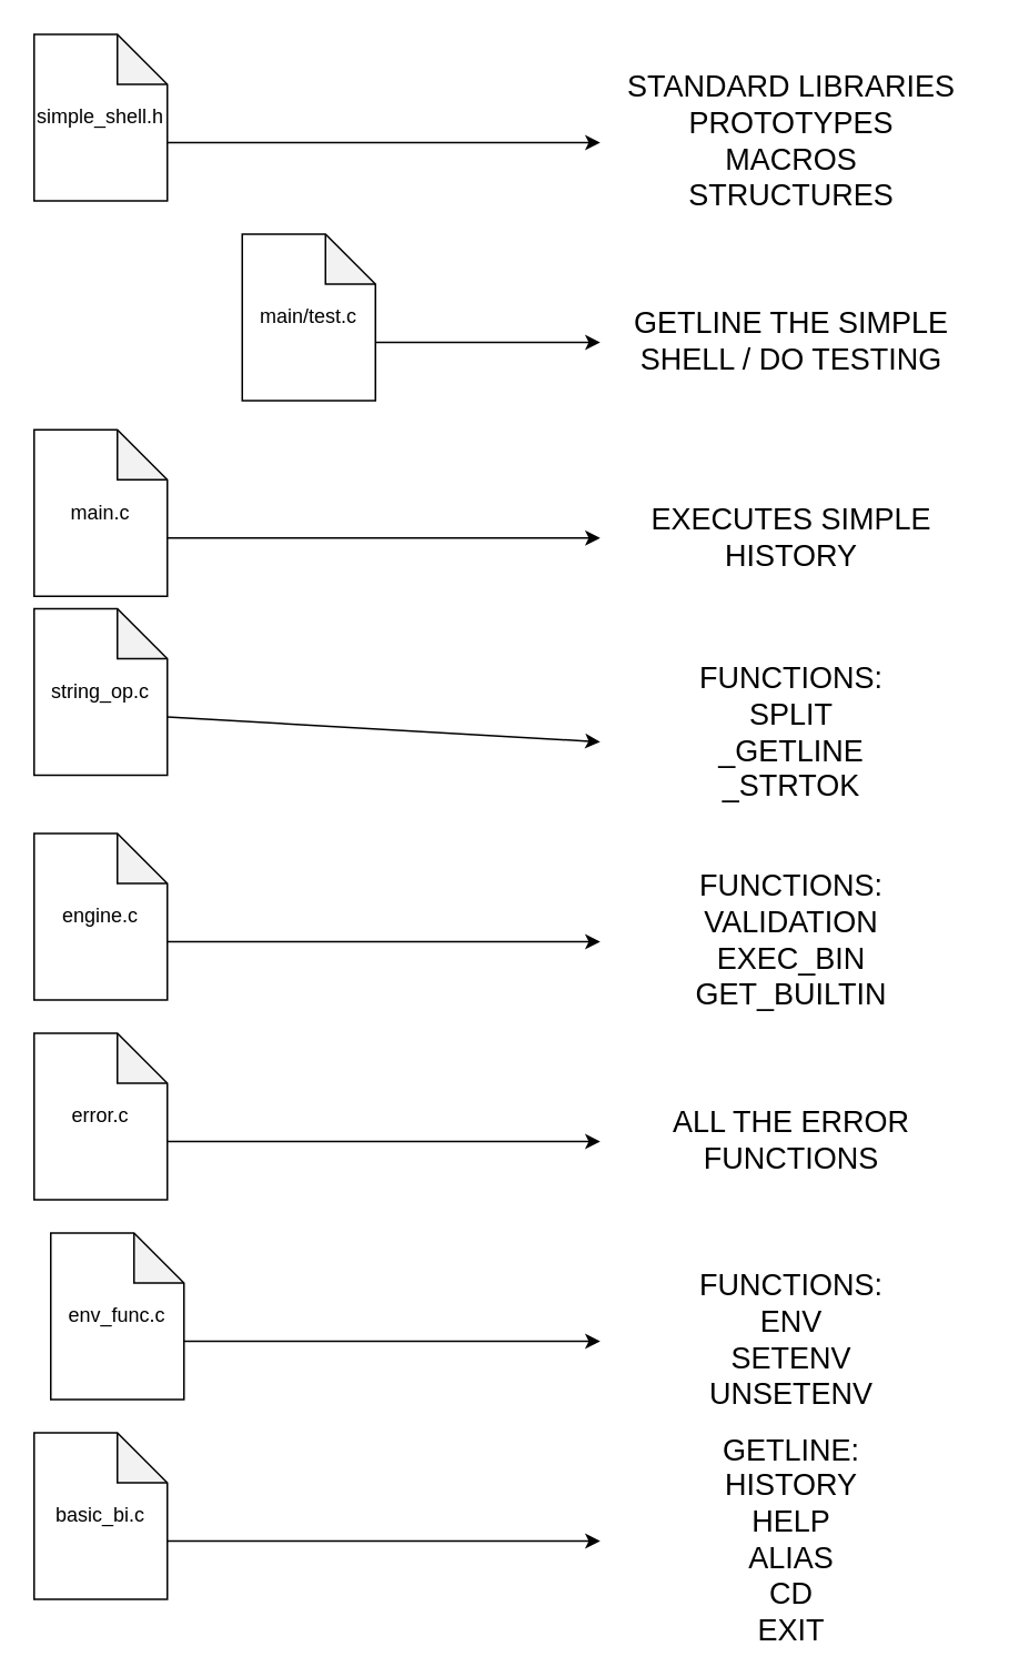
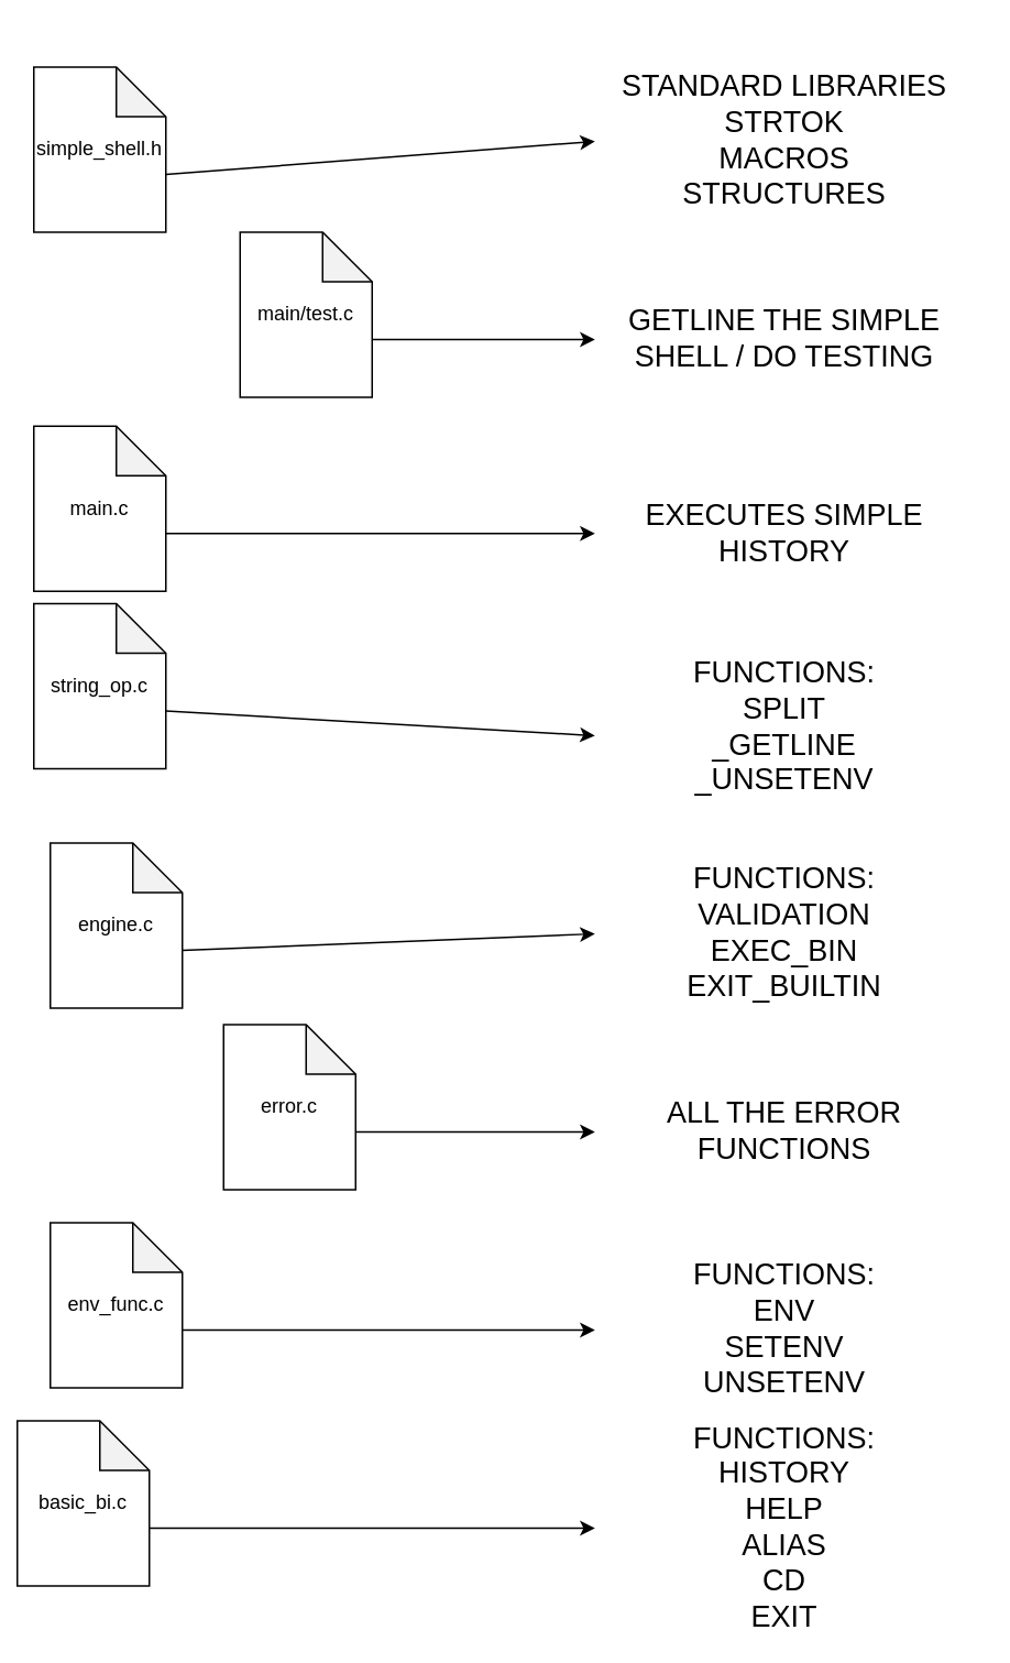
- <mxCell id="2" value="simple_shell.h" style="shape=note;whiteSpace=wrap;html=1;backgroundOutline=1;darkOpacity=0.05;" vertex="1" parent="1"><mxGeometry x="20" y="20" width="80" height="100" as="geometry" /></mxCell>
+ <mxCell id="2" value="simple_shell.h" style="shape=note;whiteSpace=wrap;html=1;backgroundOutline=1;darkOpacity=0.05;" vertex="1" parent="1"><mxGeometry x="20" y="40" width="80" height="100" as="geometry" /></mxCell>
- <mxCell id="3" value="STANDARD LIBRARIES&lt;br style=&quot;font-size: 18px;&quot;&gt;PROTOTYPES&lt;br style=&quot;font-size: 18px;&quot;&gt;MACROS&lt;br style=&quot;font-size: 18px;&quot;&gt;STRUCTURES&lt;br style=&quot;font-size: 18px;&quot;&gt;" style="text;html=1;strokeColor=none;fillColor=none;align=center;verticalAlign=middle;whiteSpace=wrap;rounded=0;fontSize=18;" vertex="1" parent="1"><mxGeometry x="360" y="25" width="230" height="120" as="geometry" /></mxCell>
+ <mxCell id="3" value="STANDARD LIBRARIES&lt;br style=&quot;font-size: 18px;&quot;&gt;STRTOK&lt;br style=&quot;font-size: 18px;&quot;&gt;MACROS&lt;br style=&quot;font-size: 18px;&quot;&gt;STRUCTURES&lt;br style=&quot;font-size: 18px;&quot;&gt;" style="text;html=1;strokeColor=none;fillColor=none;align=center;verticalAlign=middle;whiteSpace=wrap;rounded=0;fontSize=18;" vertex="1" parent="1"><mxGeometry x="360" y="25" width="230" height="120" as="geometry" /></mxCell>
- <mxCell id="18" value="FUNCTIONS:&lt;br&gt;SPLIT&lt;br&gt;_GETLINE&lt;br&gt;_STRTOK&lt;br style=&quot;font-size: 18px&quot;&gt;" style="text;html=1;strokeColor=none;fillColor=none;align=center;verticalAlign=middle;whiteSpace=wrap;rounded=0;fontSize=18;" vertex="1" parent="1"><mxGeometry x="360" y="380" width="230" height="120" as="geometry" /></mxCell>
+ <mxCell id="18" value="FUNCTIONS:&lt;br&gt;SPLIT&lt;br&gt;_GETLINE&lt;br&gt;_UNSETENV&lt;br style=&quot;font-size: 18px&quot;&gt;" style="text;html=1;strokeColor=none;fillColor=none;align=center;verticalAlign=middle;whiteSpace=wrap;rounded=0;fontSize=18;" vertex="1" parent="1"><mxGeometry x="360" y="380" width="230" height="120" as="geometry" /></mxCell>
- <mxCell id="20" value="engine.c" style="shape=note;whiteSpace=wrap;html=1;backgroundOutline=1;darkOpacity=0.05;" vertex="1" parent="1"><mxGeometry x="20" y="500" width="80" height="100" as="geometry" /></mxCell>
+ <mxCell id="20" value="engine.c" style="shape=note;whiteSpace=wrap;html=1;backgroundOutline=1;darkOpacity=0.05;" vertex="1" parent="1"><mxGeometry x="30" y="510" width="80" height="100" as="geometry" /></mxCell>
- <mxCell id="21" value="FUNCTIONS:&lt;br&gt;VALIDATION&lt;br&gt;EXEC_BIN&lt;br&gt;GET_BUILTIN&lt;br style=&quot;font-size: 18px&quot;&gt;" style="text;html=1;strokeColor=none;fillColor=none;align=center;verticalAlign=middle;whiteSpace=wrap;rounded=0;fontSize=18;" vertex="1" parent="1"><mxGeometry x="360" y="505" width="230" height="120" as="geometry" /></mxCell>
+ <mxCell id="21" value="FUNCTIONS:&lt;br&gt;VALIDATION&lt;br&gt;EXEC_BIN&lt;br&gt;EXIT_BUILTIN&lt;br style=&quot;font-size: 18px&quot;&gt;" style="text;html=1;strokeColor=none;fillColor=none;align=center;verticalAlign=middle;whiteSpace=wrap;rounded=0;fontSize=18;" vertex="1" parent="1"><mxGeometry x="360" y="505" width="230" height="120" as="geometry" /></mxCell>
- <mxCell id="5" value="error.c" style="shape=note;whiteSpace=wrap;html=1;backgroundOutline=1;darkOpacity=0.05;" vertex="1" parent="1"><mxGeometry x="20" y="620" width="80" height="100" as="geometry" /></mxCell>
+ <mxCell id="5" value="error.c" style="shape=note;whiteSpace=wrap;html=1;backgroundOutline=1;darkOpacity=0.05;" vertex="1" parent="1"><mxGeometry x="135" y="620" width="80" height="100" as="geometry" /></mxCell>
- <mxCell id="23" value="basic_bi.c" style="shape=note;whiteSpace=wrap;html=1;backgroundOutline=1;darkOpacity=0.05;" vertex="1" parent="1"><mxGeometry x="20" y="860" width="80" height="100" as="geometry" /></mxCell>
+ <mxCell id="23" value="basic_bi.c" style="shape=note;whiteSpace=wrap;html=1;backgroundOutline=1;darkOpacity=0.05;" vertex="1" parent="1"><mxGeometry x="10" y="860" width="80" height="100" as="geometry" /></mxCell>
- <mxCell id="24" value="GETLINE:&lt;br&gt;HISTORY&lt;br&gt;HELP&lt;br&gt;ALIAS&lt;br&gt;CD&lt;br&gt;EXIT&lt;br&gt;" style="text;html=1;strokeColor=none;fillColor=none;align=center;verticalAlign=middle;whiteSpace=wrap;rounded=0;fontSize=18;" vertex="1" parent="1"><mxGeometry x="360" y="865" width="230" height="120" as="geometry" /></mxCell>
+ <mxCell id="24" value="FUNCTIONS:&lt;br&gt;HISTORY&lt;br&gt;HELP&lt;br&gt;ALIAS&lt;br&gt;CD&lt;br&gt;EXIT&lt;br&gt;" style="text;html=1;strokeColor=none;fillColor=none;align=center;verticalAlign=middle;whiteSpace=wrap;rounded=0;fontSize=18;" vertex="1" parent="1"><mxGeometry x="360" y="865" width="230" height="120" as="geometry" /></mxCell>
